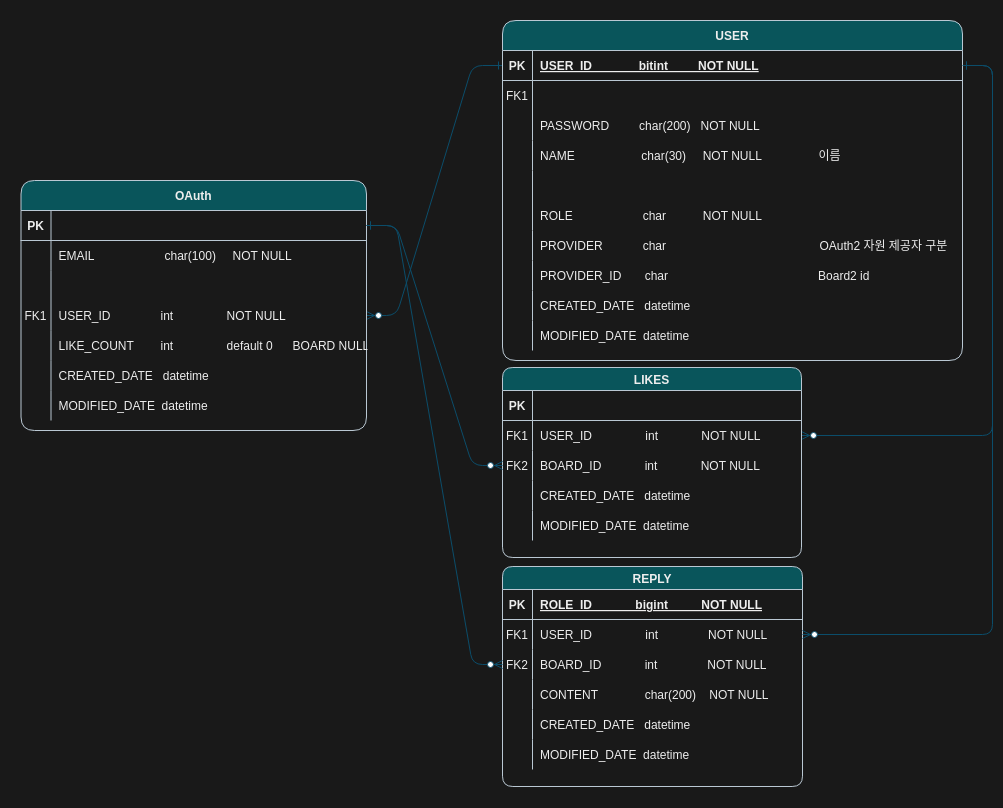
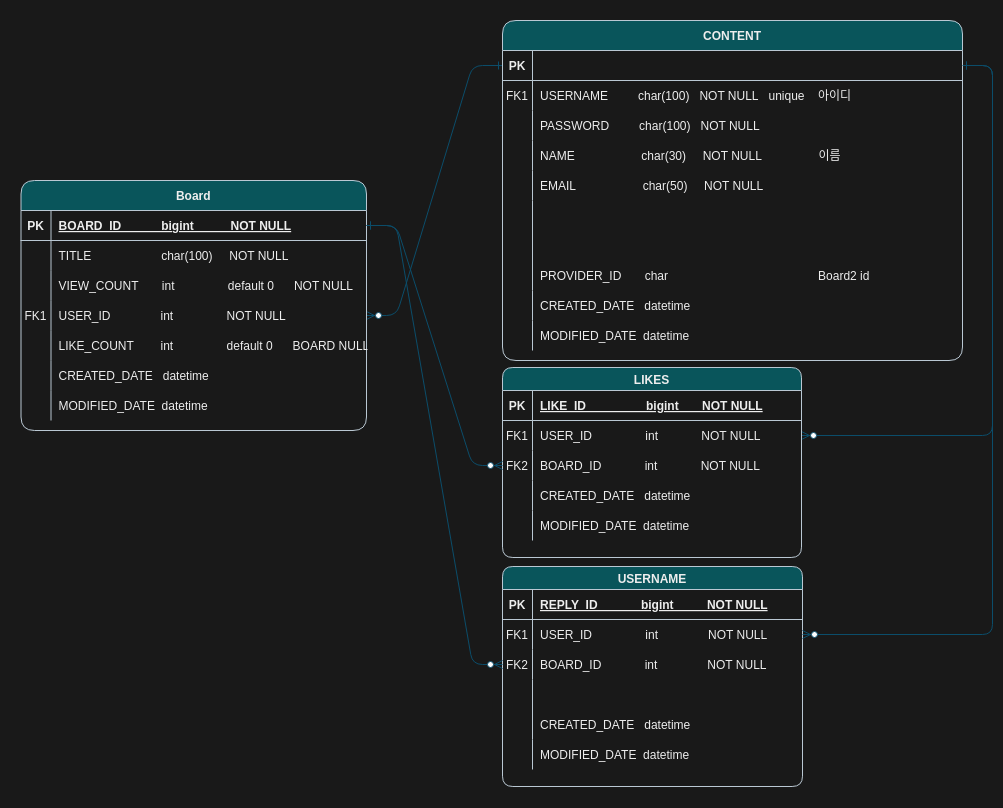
- <mxCell id="4" value="USER" style="shape=table;startSize=30;container=1;collapsible=1;childLayout=tableLayout;fixedRows=1;rowLines=0;fontStyle=1;align=center;resizeLast=1;rounded=1;labelBackgroundColor=none;fillColor=#09555B;strokeColor=#BAC8D3;fontColor=#EEEEEE;" parent="1" vertex="1"><mxGeometry x="502" y="20" width="460" height="340" as="geometry" /></mxCell>
+ <mxCell id="4" value="CONTENT" style="shape=table;startSize=30;container=1;collapsible=1;childLayout=tableLayout;fixedRows=1;rowLines=0;fontStyle=1;align=center;resizeLast=1;rounded=1;labelBackgroundColor=none;fillColor=#09555B;strokeColor=#BAC8D3;fontColor=#EEEEEE;" parent="1" vertex="1"><mxGeometry x="502" y="20" width="460" height="340" as="geometry" /></mxCell>
- <mxCell id="7" value="USER_ID              bitint         NOT NULL " style="shape=partialRectangle;overflow=hidden;connectable=0;fillColor=none;top=0;left=0;bottom=0;right=0;align=left;spacingLeft=6;fontStyle=5;rounded=1;labelBackgroundColor=none;strokeColor=#BAC8D3;fontColor=#EEEEEE;" parent="5" vertex="1"><mxGeometry x="30" width="430" height="30" as="geometry"><mxRectangle width="430" height="30" as="alternateBounds" /></mxGeometry></mxCell>
+ <mxCell id="10" value="USERNAME         char(100)   NOT NULL   unique    아이디" style="shape=partialRectangle;overflow=hidden;connectable=0;fillColor=none;top=0;left=0;bottom=0;right=0;align=left;spacingLeft=6;rounded=1;labelBackgroundColor=none;strokeColor=#BAC8D3;fontColor=#EEEEEE;" parent="8" vertex="1"><mxGeometry x="30" width="430" height="30" as="geometry"><mxRectangle width="430" height="30" as="alternateBounds" /></mxGeometry></mxCell>
- <mxCell id="13" value="PASSWORD         char(200)   NOT NULL" style="shape=partialRectangle;overflow=hidden;connectable=0;fillColor=none;top=0;left=0;bottom=0;right=0;align=left;spacingLeft=6;rounded=1;labelBackgroundColor=none;strokeColor=#BAC8D3;fontColor=#EEEEEE;" parent="11" vertex="1"><mxGeometry x="30" width="430" height="30" as="geometry"><mxRectangle width="430" height="30" as="alternateBounds" /></mxGeometry></mxCell>
+ <mxCell id="13" value="PASSWORD         char(100)   NOT NULL" style="shape=partialRectangle;overflow=hidden;connectable=0;fillColor=none;top=0;left=0;bottom=0;right=0;align=left;spacingLeft=6;rounded=1;labelBackgroundColor=none;strokeColor=#BAC8D3;fontColor=#EEEEEE;" parent="11" vertex="1"><mxGeometry x="30" width="430" height="30" as="geometry"><mxRectangle width="430" height="30" as="alternateBounds" /></mxGeometry></mxCell>
+ <mxCell id="19" value="EMAIL                    char(50)     NOT NULL" style="shape=partialRectangle;overflow=hidden;connectable=0;fillColor=none;top=0;left=0;bottom=0;right=0;align=left;spacingLeft=6;rounded=1;labelBackgroundColor=none;strokeColor=#BAC8D3;fontColor=#EEEEEE;" vertex="1" parent="17"><mxGeometry x="30" width="430" height="30" as="geometry"><mxRectangle width="430" height="30" as="alternateBounds" /></mxGeometry></mxCell>
- <mxCell id="51" value="OAuth" style="shape=table;startSize=30;container=1;collapsible=1;childLayout=tableLayout;fixedRows=1;rowLines=0;fontStyle=1;align=center;resizeLast=1;rounded=1;labelBackgroundColor=none;fillColor=#09555B;strokeColor=#BAC8D3;fontColor=#EEEEEE;" parent="1" vertex="1"><mxGeometry x="20.5" y="180" width="345.5" height="250" as="geometry" /></mxCell>
+ <mxCell id="51" value="Board" style="shape=table;startSize=30;container=1;collapsible=1;childLayout=tableLayout;fixedRows=1;rowLines=0;fontStyle=1;align=center;resizeLast=1;rounded=1;labelBackgroundColor=none;fillColor=#09555B;strokeColor=#BAC8D3;fontColor=#EEEEEE;" parent="1" vertex="1"><mxGeometry x="20.5" y="180" width="345.5" height="250" as="geometry" /></mxCell>
- <mxCell id="22" value="ROLE                     char           NOT NULL" style="shape=partialRectangle;overflow=hidden;connectable=0;fillColor=none;top=0;left=0;bottom=0;right=0;align=left;spacingLeft=6;rounded=1;labelBackgroundColor=none;strokeColor=#BAC8D3;fontColor=#EEEEEE;" vertex="1" parent="20"><mxGeometry x="30" width="430" height="30" as="geometry"><mxRectangle width="430" height="30" as="alternateBounds" /></mxGeometry></mxCell>
+ <mxCell id="54" value="BOARD_ID            bigint           NOT NULL " style="shape=partialRectangle;overflow=hidden;connectable=0;fillColor=none;top=0;left=0;bottom=0;right=0;align=left;spacingLeft=6;fontStyle=5;rounded=1;labelBackgroundColor=none;strokeColor=#BAC8D3;fontColor=#EEEEEE;" parent="52" vertex="1"><mxGeometry x="30" width="315.5" height="30" as="geometry"><mxRectangle width="315.5" height="30" as="alternateBounds" /></mxGeometry></mxCell>
- <mxCell id="25" value="PROVIDER            char                                              OAuth2 자원 제공자 구분" style="shape=partialRectangle;overflow=hidden;connectable=0;fillColor=none;top=0;left=0;bottom=0;right=0;align=left;spacingLeft=6;rounded=1;labelBackgroundColor=none;strokeColor=#BAC8D3;fontColor=#EEEEEE;" vertex="1" parent="23"><mxGeometry x="30" width="430" height="30" as="geometry"><mxRectangle width="430" height="30" as="alternateBounds" /></mxGeometry></mxCell>
- <mxCell id="57" value="EMAIL                     char(100)     NOT NULL" style="shape=partialRectangle;overflow=hidden;connectable=0;fillColor=none;top=0;left=0;bottom=0;right=0;align=left;spacingLeft=6;rounded=1;labelBackgroundColor=none;strokeColor=#BAC8D3;fontColor=#EEEEEE;" parent="55" vertex="1"><mxGeometry x="30" width="315.5" height="30" as="geometry"><mxRectangle width="315.5" height="30" as="alternateBounds" /></mxGeometry></mxCell>
+ <mxCell id="57" value="TITLE                     char(100)     NOT NULL" style="shape=partialRectangle;overflow=hidden;connectable=0;fillColor=none;top=0;left=0;bottom=0;right=0;align=left;spacingLeft=6;rounded=1;labelBackgroundColor=none;strokeColor=#BAC8D3;fontColor=#EEEEEE;" parent="55" vertex="1"><mxGeometry x="30" width="315.5" height="30" as="geometry"><mxRectangle width="315.5" height="30" as="alternateBounds" /></mxGeometry></mxCell>
+ <mxCell id="60" value="VIEW_COUNT       int                default 0      NOT NULL" style="shape=partialRectangle;overflow=hidden;connectable=0;fillColor=none;top=0;left=0;bottom=0;right=0;align=left;spacingLeft=6;rounded=1;labelBackgroundColor=none;strokeColor=#BAC8D3;fontColor=#EEEEEE;" vertex="1" parent="58"><mxGeometry x="30" width="315.5" height="30" as="geometry"><mxRectangle width="315.5" height="30" as="alternateBounds" /></mxGeometry></mxCell>
+ <mxCell id="38" value="LIKE_ID                  bigint       NOT NULL " style="shape=partialRectangle;overflow=hidden;connectable=0;fillColor=none;top=0;left=0;bottom=0;right=0;align=left;spacingLeft=6;fontStyle=5;rounded=1;labelBackgroundColor=none;strokeColor=#BAC8D3;fontColor=#EEEEEE;" parent="36" vertex="1"><mxGeometry x="30" width="269" height="30" as="geometry"><mxRectangle width="269" height="30" as="alternateBounds" /></mxGeometry></mxCell>
- <mxCell id="74" value="REPLY" style="shape=table;startSize=23;container=1;collapsible=1;childLayout=tableLayout;fixedRows=1;rowLines=0;fontStyle=1;align=center;resizeLast=1;rounded=1;labelBackgroundColor=none;fillColor=#09555B;strokeColor=#BAC8D3;fontColor=#EEEEEE;" vertex="1" parent="1"><mxGeometry x="502" y="566" width="300" height="220" as="geometry" /></mxCell>
+ <mxCell id="74" value="USERNAME" style="shape=table;startSize=23;container=1;collapsible=1;childLayout=tableLayout;fixedRows=1;rowLines=0;fontStyle=1;align=center;resizeLast=1;rounded=1;labelBackgroundColor=none;fillColor=#09555B;strokeColor=#BAC8D3;fontColor=#EEEEEE;" vertex="1" parent="1"><mxGeometry x="502" y="566" width="300" height="220" as="geometry" /></mxCell>
- <mxCell id="77" value="ROLE_ID             bigint          NOT NULL " style="shape=partialRectangle;overflow=hidden;connectable=0;fillColor=none;top=0;left=0;bottom=0;right=0;align=left;spacingLeft=6;fontStyle=5;rounded=1;labelBackgroundColor=none;strokeColor=#BAC8D3;fontColor=#EEEEEE;" vertex="1" parent="75"><mxGeometry x="30" width="270" height="30" as="geometry"><mxRectangle width="270" height="30" as="alternateBounds" /></mxGeometry></mxCell>
+ <mxCell id="77" value="REPLY_ID             bigint          NOT NULL " style="shape=partialRectangle;overflow=hidden;connectable=0;fillColor=none;top=0;left=0;bottom=0;right=0;align=left;spacingLeft=6;fontStyle=5;rounded=1;labelBackgroundColor=none;strokeColor=#BAC8D3;fontColor=#EEEEEE;" vertex="1" parent="75"><mxGeometry x="30" width="270" height="30" as="geometry"><mxRectangle width="270" height="30" as="alternateBounds" /></mxGeometry></mxCell>
- <mxCell id="86" value="CONTENT              char(200)    NOT NULL" style="shape=partialRectangle;overflow=hidden;connectable=0;fillColor=none;top=0;left=0;bottom=0;right=0;align=left;spacingLeft=6;rounded=1;labelBackgroundColor=none;strokeColor=#BAC8D3;fontColor=#EEEEEE;" vertex="1" parent="84"><mxGeometry x="30" width="270" height="30" as="geometry"><mxRectangle width="270" height="30" as="alternateBounds" /></mxGeometry></mxCell>
